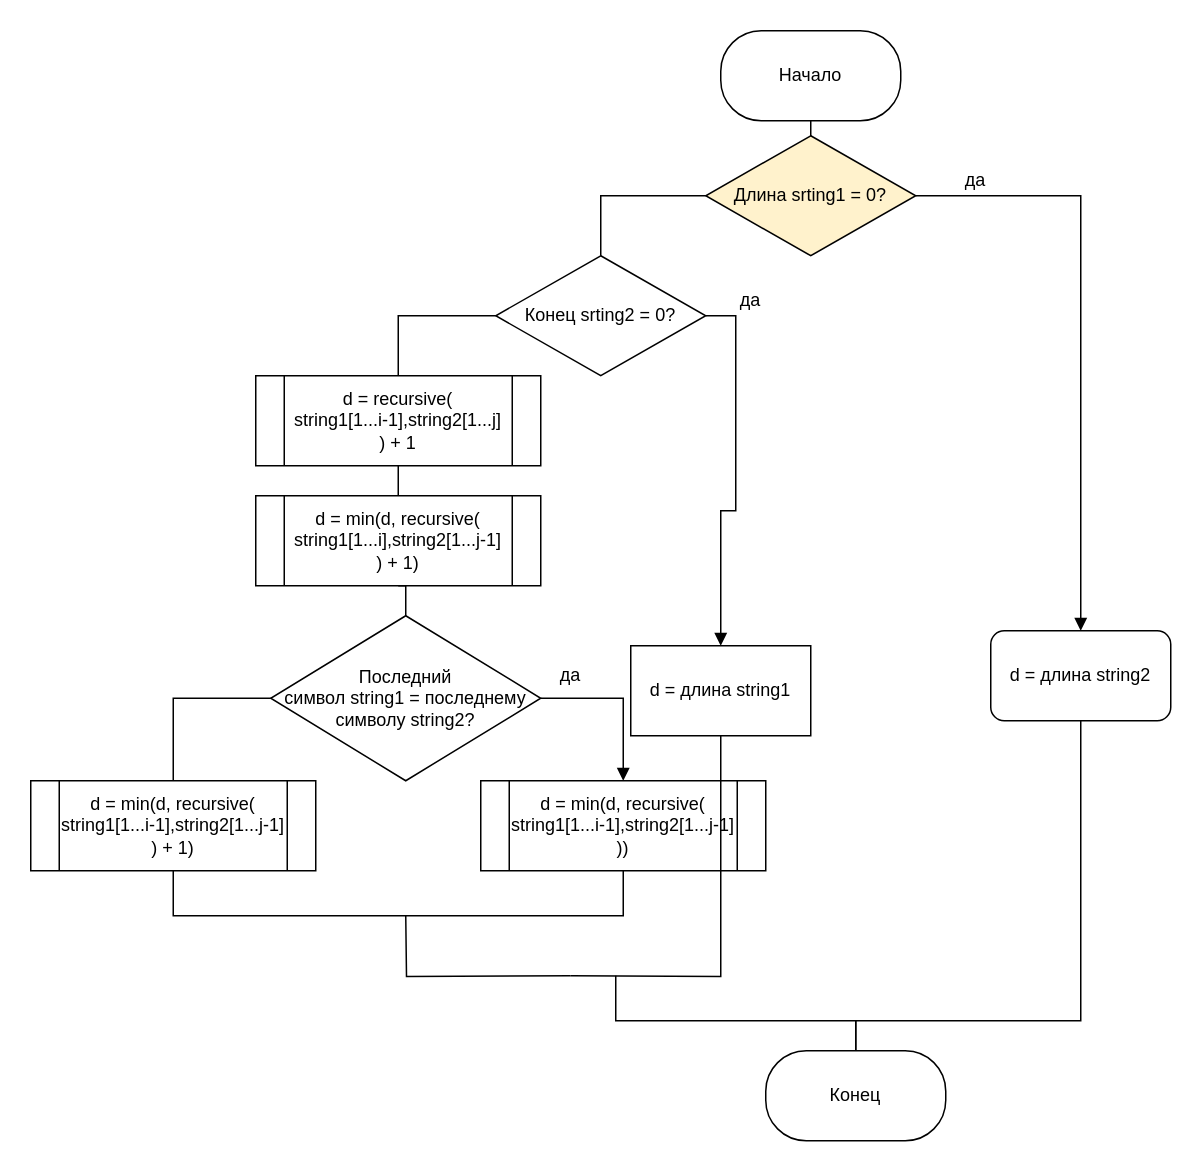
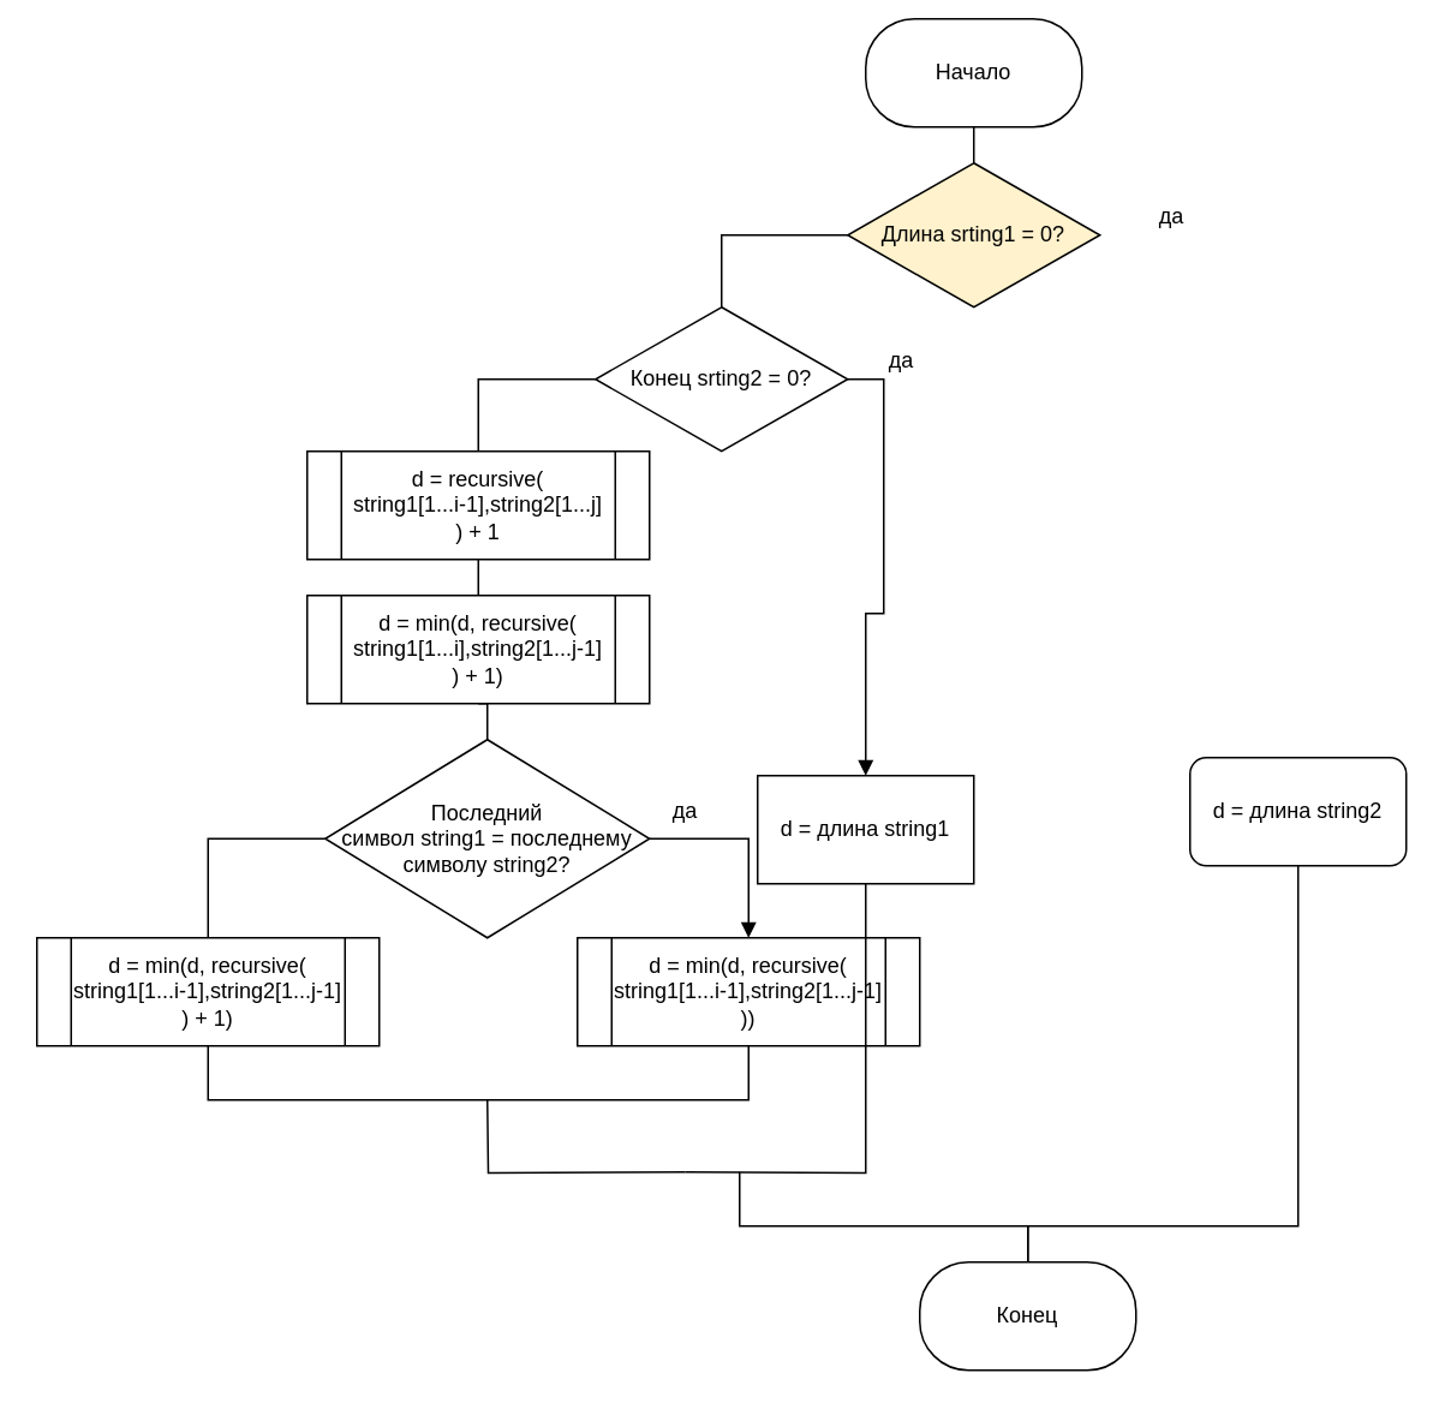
- <mxCell id="3" value="Начало" style="rounded=1;whiteSpace=wrap;html=1;arcSize=45;" vertex="1" parent="1"><mxGeometry x="480" y="20" width="120" height="60" as="geometry" /></mxCell>
+ <mxCell id="3" value="Начало" style="rounded=1;whiteSpace=wrap;html=1;arcSize=45;" vertex="1" parent="1"><mxGeometry x="480" y="10" width="120" height="60" as="geometry" /></mxCell>
- <mxCell id="6" style="edgeStyle=orthogonalEdgeStyle;rounded=0;orthogonalLoop=1;jettySize=auto;html=1;exitX=1;exitY=0.5;exitDx=0;exitDy=0;entryX=0.5;entryY=0;entryDx=0;entryDy=0;endArrow=block;endFill=1;" edge="1" parent="1" source="7" target="13"><mxGeometry relative="1" as="geometry" /></mxCell>
